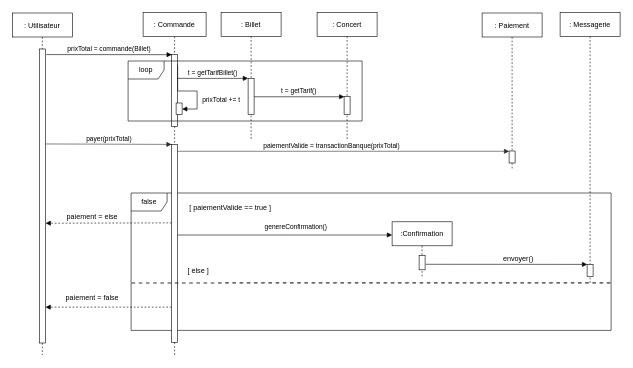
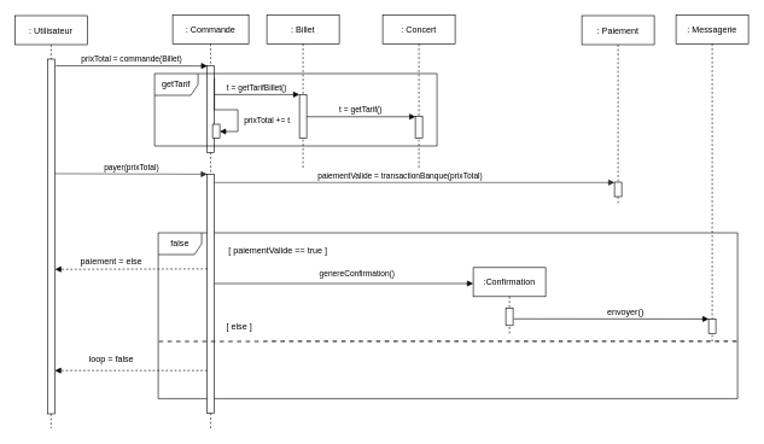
- <mxCell id="30" value="loop" style="shape=umlFrame;whiteSpace=wrap;html=1;pointerEvents=0;" parent="1" vertex="1"><mxGeometry x="213" y="101" width="390" height="100" as="geometry" /></mxCell>
+ <mxCell id="30" value="getTarif" style="shape=umlFrame;whiteSpace=wrap;html=1;pointerEvents=0;" parent="1" vertex="1"><mxGeometry x="213" y="101" width="390" height="100" as="geometry" /></mxCell>
- <mxCell id="27" value="paiement = false" style="text;html=1;align=center;verticalAlign=middle;resizable=0;points=[];autosize=1;" parent="1" vertex="1"><mxGeometry x="98" y="481" width="110" height="30" as="geometry" /></mxCell>
+ <mxCell id="27" value="loop = false" style="text;html=1;align=center;verticalAlign=middle;resizable=0;points=[];autosize=1;" parent="1" vertex="1"><mxGeometry x="98" y="481" width="110" height="30" as="geometry" /></mxCell>
